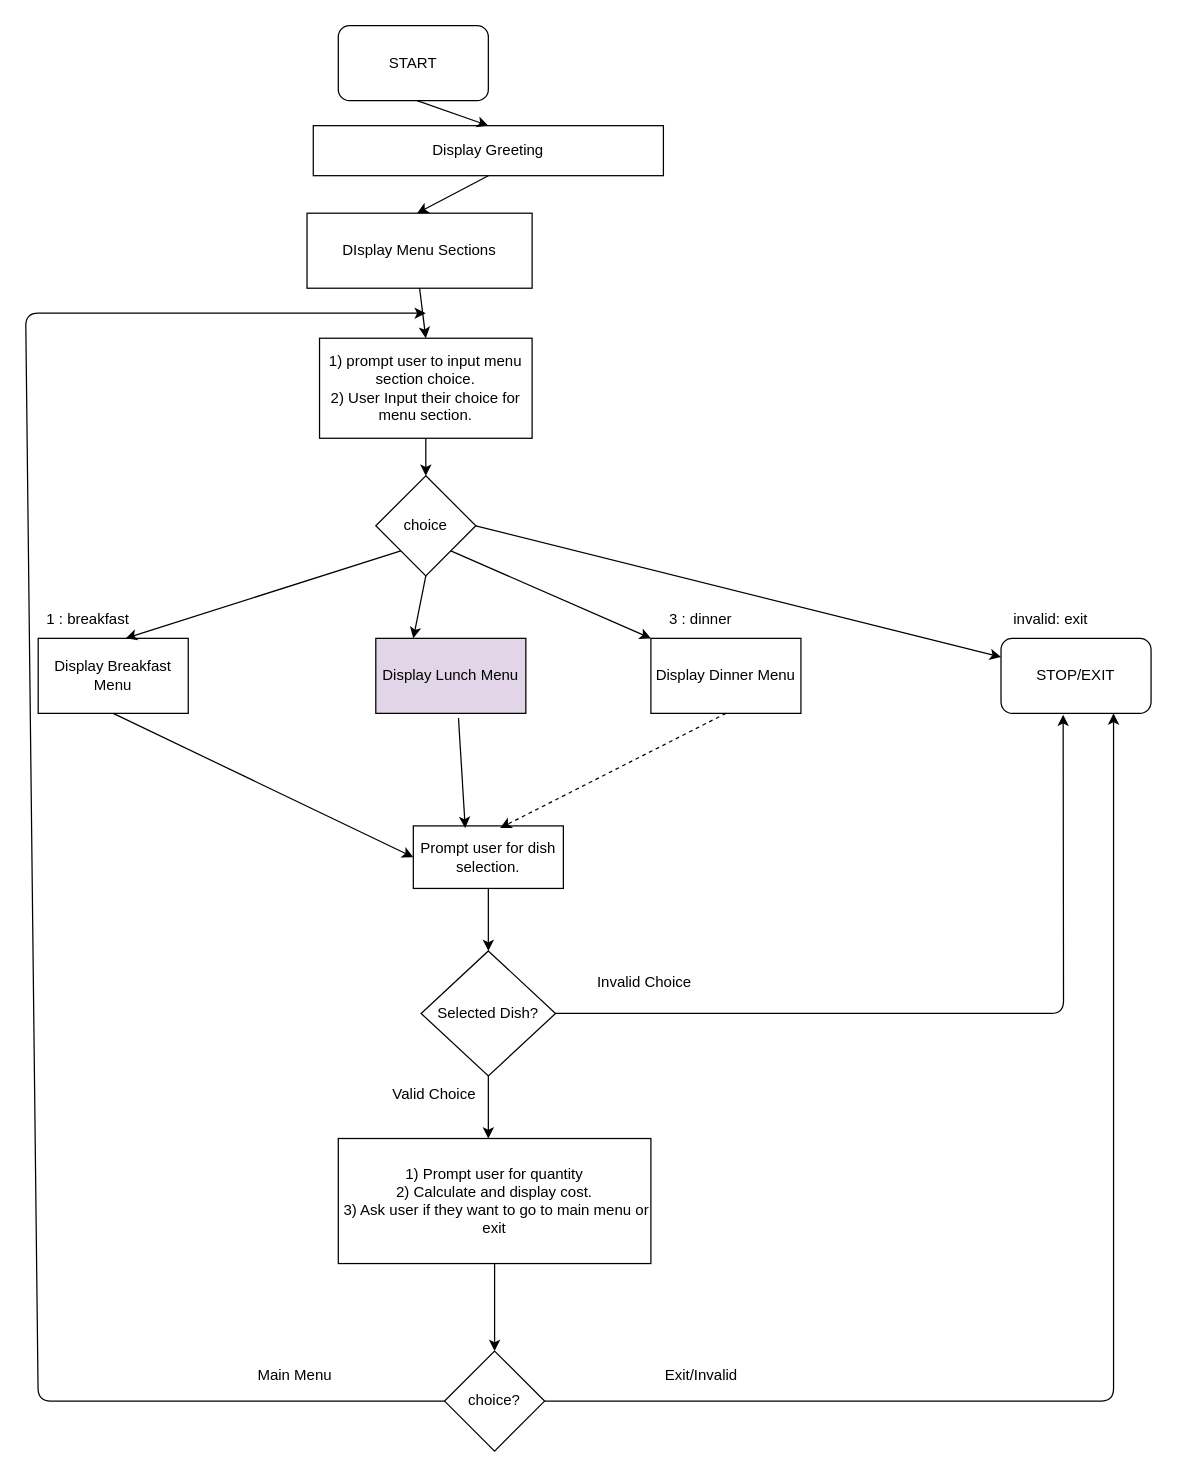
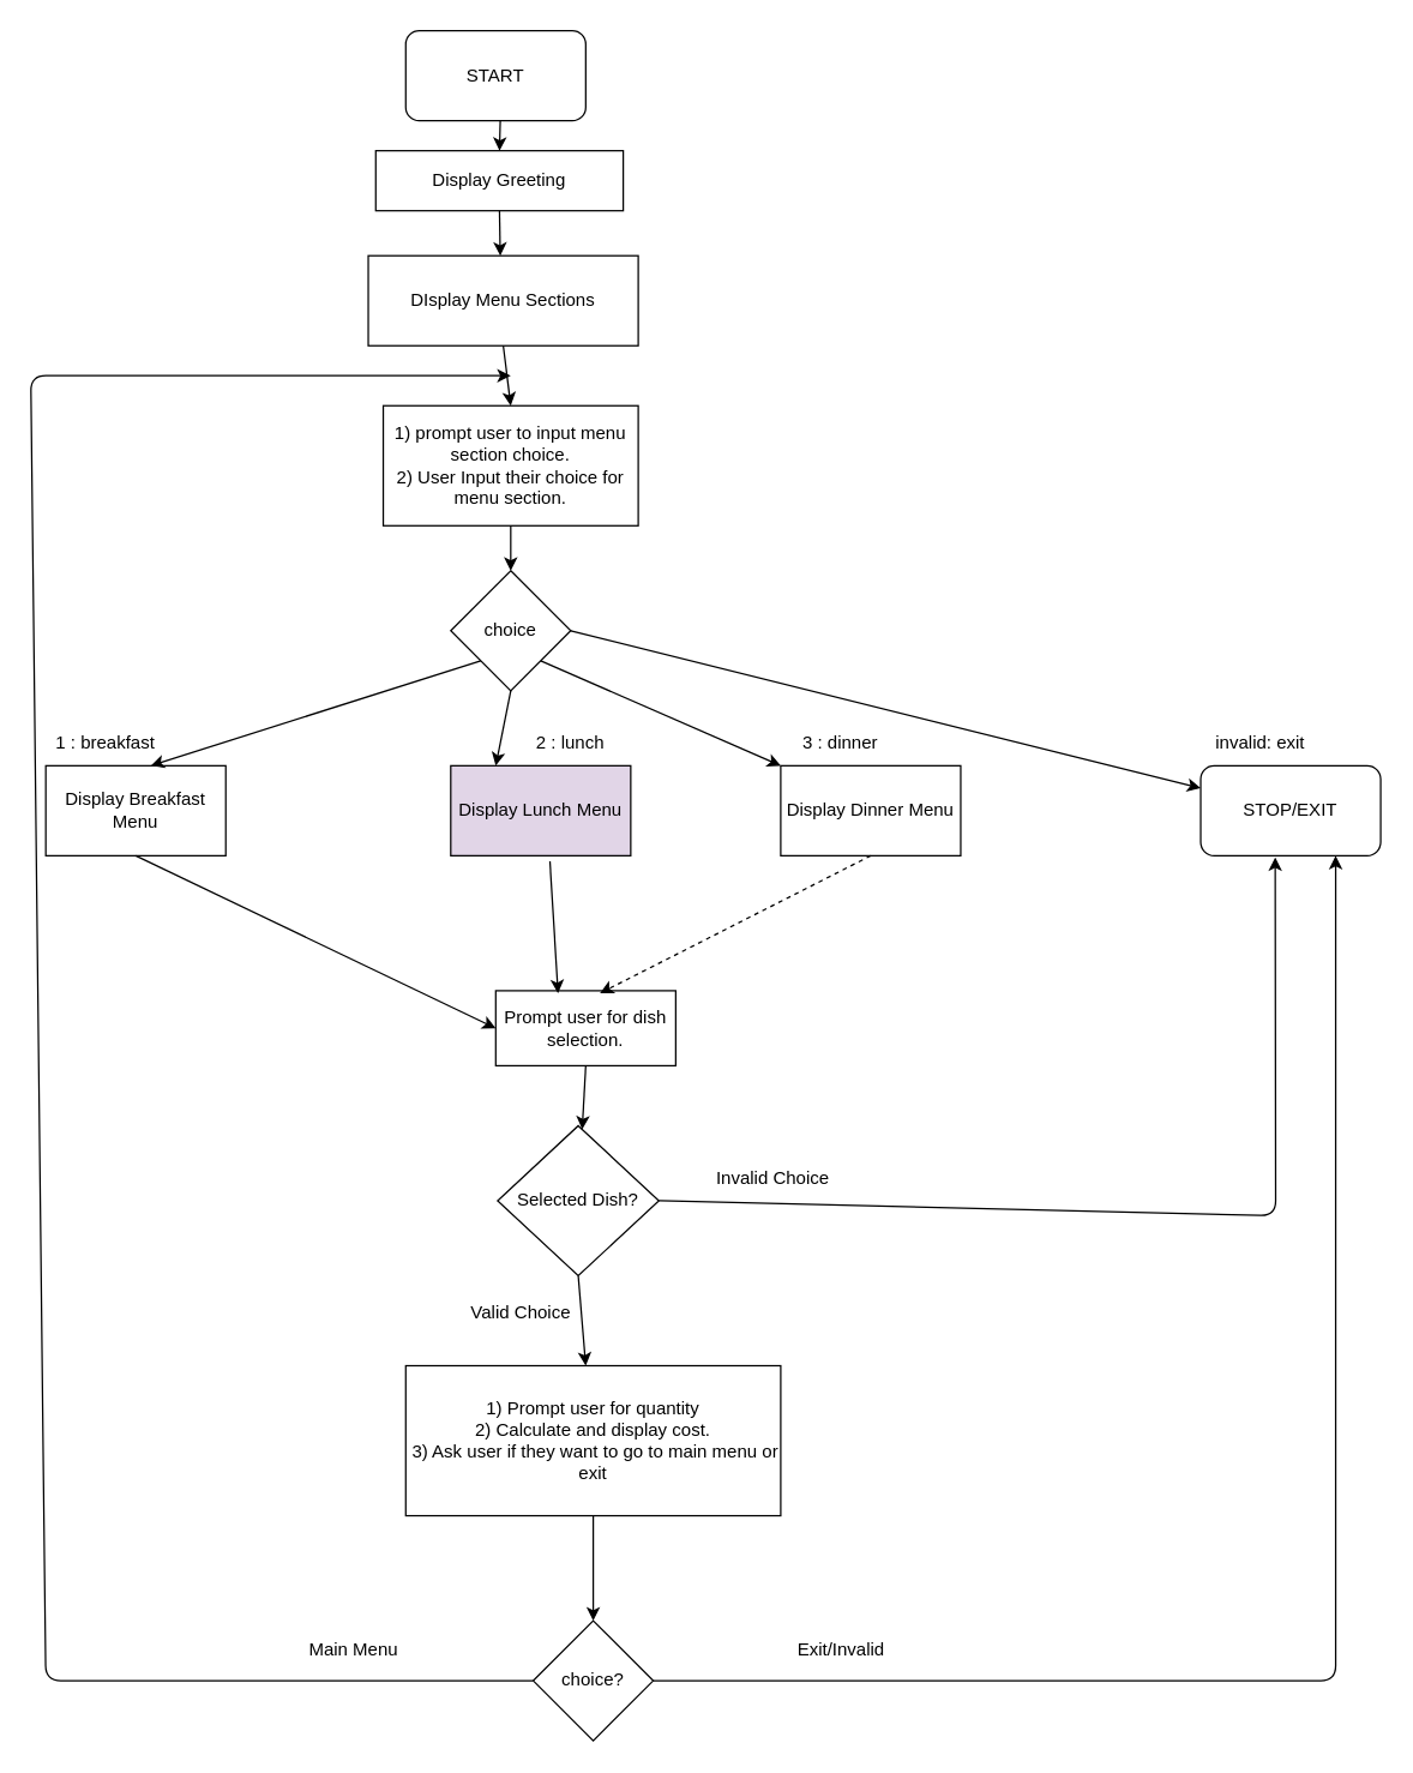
- <mxCell id="3" value="&amp;nbsp;Display Greeting&amp;nbsp;" style="rounded=0;whiteSpace=wrap;html=1;" parent="1" vertex="1"><mxGeometry x="250" y="100" width="280" height="40" as="geometry" /></mxCell>
+ <mxCell id="3" value="&amp;nbsp;Display Greeting&amp;nbsp;" style="rounded=0;whiteSpace=wrap;html=1;" parent="1" vertex="1"><mxGeometry x="250" y="100" width="165" height="40" as="geometry" /></mxCell>
+ <mxCell id="16" value="2 : lunch" style="text;html=1;strokeColor=none;fillColor=none;align=center;verticalAlign=middle;whiteSpace=wrap;rounded=0;" parent="1" vertex="1"><mxGeometry x="340" y="480" width="80" height="30" as="geometry" /></mxCell>
- <mxCell id="24" value="Selected Dish?" style="rhombus;whiteSpace=wrap;html=1;" parent="1" vertex="1"><mxGeometry x="336.25" y="760" width="107.5" height="100" as="geometry" /></mxCell>
+ <mxCell id="24" value="Selected Dish?" style="rhombus;whiteSpace=wrap;html=1;" parent="1" vertex="1"><mxGeometry x="331.25" y="750" width="107.5" height="100" as="geometry" /></mxCell>
